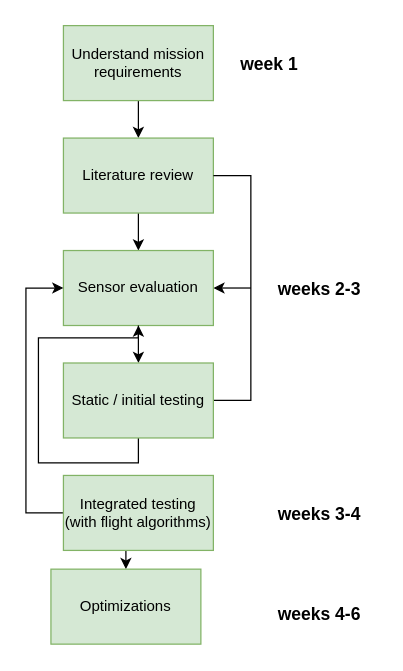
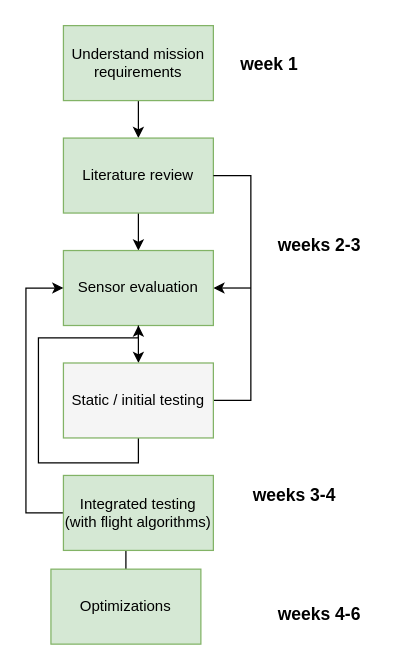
- <mxCell id="17" value="&lt;b&gt;&lt;font style=&quot;font-size: 14px&quot;&gt;weeks 2-3&lt;/font&gt;&lt;/b&gt;" style="text;html=1;resizable=0;points=[];autosize=1;align=left;verticalAlign=top;spacingTop=-4;" vertex="1" parent="1"><mxGeometry x="220" y="220" width="80" height="20" as="geometry" /></mxCell>
+ <mxCell id="17" value="&lt;b&gt;&lt;font style=&quot;font-size: 14px&quot;&gt;weeks 2-3&lt;/font&gt;&lt;/b&gt;" style="text;html=1;resizable=0;points=[];autosize=1;align=left;verticalAlign=top;spacingTop=-4;" vertex="1" parent="1"><mxGeometry x="220" y="185" width="80" height="20" as="geometry" /></mxCell>
- <mxCell id="11" value="Static / initial testing" style="rounded=0;whiteSpace=wrap;html=1;fillColor=#d5e8d4;strokeColor=#82b366;" vertex="1" parent="1"><mxGeometry x="50" y="290" width="120" height="60" as="geometry" /></mxCell>
+ <mxCell id="11" value="Static / initial testing" style="rounded=0;whiteSpace=wrap;html=1;fillColor=#f5f5f5;strokeColor=#82b366;" vertex="1" parent="1"><mxGeometry x="50" y="290" width="120" height="60" as="geometry" /></mxCell>
- <mxCell id="18" value="&lt;b&gt;&lt;font style=&quot;font-size: 14px&quot;&gt;weeks 3-4&lt;/font&gt;&lt;/b&gt;" style="text;html=1;resizable=0;points=[];autosize=1;align=left;verticalAlign=top;spacingTop=-4;" vertex="1" parent="1"><mxGeometry x="220" y="400" width="80" height="20" as="geometry" /></mxCell>
+ <mxCell id="18" value="&lt;b&gt;&lt;font style=&quot;font-size: 14px&quot;&gt;weeks 3-4&lt;/font&gt;&lt;/b&gt;" style="text;html=1;resizable=0;points=[];autosize=1;align=left;verticalAlign=top;spacingTop=-4;" vertex="1" parent="1"><mxGeometry x="200" y="385" width="80" height="20" as="geometry" /></mxCell>
- <mxCell id="12" style="edgeStyle=orthogonalEdgeStyle;rounded=0;orthogonalLoop=1;jettySize=auto;html=1;exitX=0.5;exitY=1;exitDx=0;exitDy=0;entryX=0.5;entryY=0;entryDx=0;entryDy=0;startArrow=none;startFill=0;endArrow=classic;endFill=1;" edge="1" parent="1" source="14" target="15"><mxGeometry relative="1" as="geometry" /></mxCell>
+ <mxCell id="12" style="edgeStyle=orthogonalEdgeStyle;rounded=0;orthogonalLoop=1;jettySize=auto;html=1;exitX=0.5;exitY=1;exitDx=0;exitDy=0;entryX=0.5;entryY=0;entryDx=0;entryDy=0;startArrow=none;startFill=0;endArrow=none;endFill=1;" edge="1" parent="1" source="14" target="15"><mxGeometry relative="1" as="geometry" /></mxCell>
